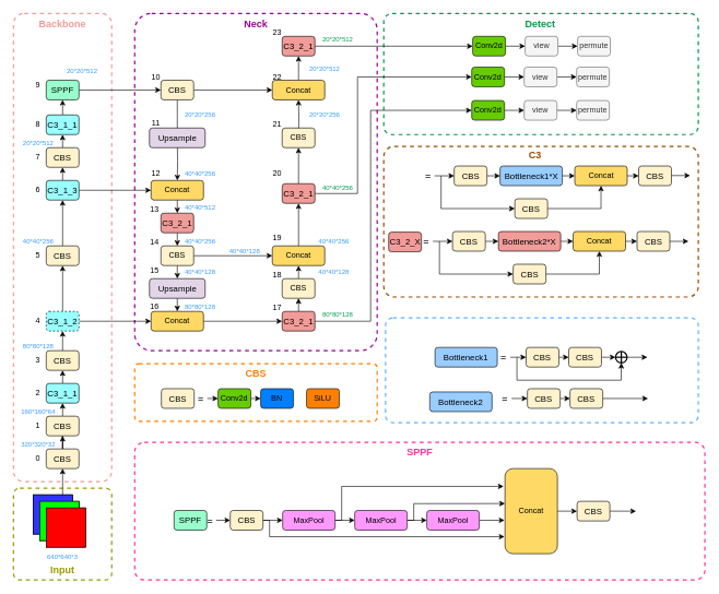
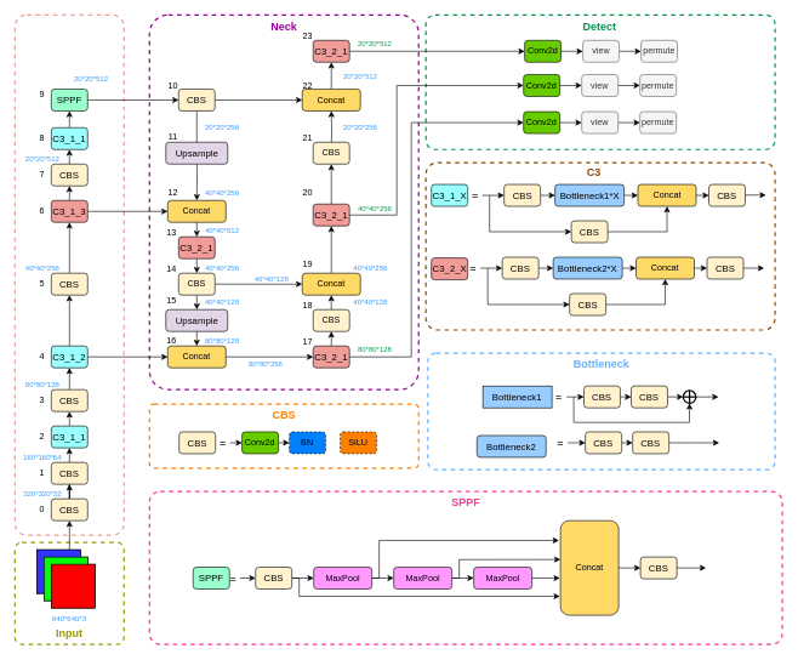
- <mxCell id="62" value="&lt;font size=&quot;1&quot; color=&quot;#f19c99&quot;&gt;&lt;b style=&quot;font-size: 15px;&quot;&gt;Backbone&lt;/b&gt;&lt;/font&gt;" style="text;html=1;strokeColor=none;fillColor=none;align=center;verticalAlign=middle;whiteSpace=wrap;rounded=0;shadow=0;dashed=1;" parent="1" vertex="1"><mxGeometry x="55" y="20" width="80" height="30" as="geometry" /></mxCell>
+ <mxCell id="141" value="C3_1_X" style="rounded=1;whiteSpace=wrap;html=1;fillColor=#99FFFF;strokeColor=#000000;fontSize=13;" parent="1" vertex="1"><mxGeometry x="592.5" y="253" width="50" height="30" as="geometry" /></mxCell>
- <mxCell id="43" value="C3_1_3" style="rounded=1;whiteSpace=wrap;html=1;fillColor=#99FFFF;strokeColor=#000000;fontSize=13;" parent="1" vertex="1"><mxGeometry x="70" y="275" width="50" height="30" as="geometry" /></mxCell>
+ <mxCell id="43" value="C3_1_3" style="rounded=1;whiteSpace=wrap;html=1;fillColor=#f19c99;strokeColor=#000000;fontSize=13;" parent="1" vertex="1"><mxGeometry x="70" y="275" width="50" height="30" as="geometry" /></mxCell>
- <mxCell id="160" value="Bottleneck2*X" style="rounded=1;whiteSpace=wrap;html=1;fillColor=#f19c99;strokeColor=#000000;fontSize=13;" parent="1" vertex="1"><mxGeometry x="760" y="353" width="95" height="30" as="geometry" /></mxCell>
+ <mxCell id="160" value="Bottleneck2*X" style="rounded=1;whiteSpace=wrap;html=1;fillColor=#99CCFF;strokeColor=#000000;fontSize=13;" parent="1" vertex="1"><mxGeometry x="760" y="353" width="95" height="30" as="geometry" /></mxCell>
- <mxCell id="40" value="C3_1_2" style="rounded=1;whiteSpace=wrap;html=1;fillColor=#99FFFF;strokeColor=#000000;fontSize=13;dashed=1;" parent="1" vertex="1"><mxGeometry x="70" y="475" width="50" height="30" as="geometry" /></mxCell>
+ <mxCell id="40" value="C3_1_2" style="rounded=1;whiteSpace=wrap;html=1;fillColor=#99FFFF;strokeColor=#000000;fontSize=13;" parent="1" vertex="1"><mxGeometry x="70" y="475" width="50" height="30" as="geometry" /></mxCell>
+ <mxCell id="110" value="&lt;font color=&quot;#3399ff&quot; style=&quot;font-size: 10px;&quot;&gt;80*80*256&lt;/font&gt;" style="text;html=1;strokeColor=none;fillColor=none;align=center;verticalAlign=middle;whiteSpace=wrap;rounded=0;shadow=0;dashed=1;fontColor=#F19C99;" parent="1" vertex="1"><mxGeometry x="335" y="485" width="60" height="30" as="geometry" /></mxCell>
+ <mxCell id="187" value="&lt;font color=&quot;#66b2ff&quot; style=&quot;font-size: 15px;&quot;&gt;&lt;b style=&quot;&quot;&gt;Bottleneck&lt;/b&gt;&lt;/font&gt;" style="text;html=1;strokeColor=none;fillColor=none;align=center;verticalAlign=middle;whiteSpace=wrap;rounded=0;shadow=0;dashed=1;" parent="1" vertex="1"><mxGeometry x="776.87" y="485" width="98.99" height="30" as="geometry" /></mxCell>
- <mxCell id="169" value="Bottleneck1" style="rounded=1;whiteSpace=wrap;html=1;fillColor=#99CCFF;strokeColor=#000000;fontSize=13;" parent="1" vertex="1"><mxGeometry x="663.25" y="530" width="95" height="30" as="geometry" /></mxCell>
+ <mxCell id="169" value="Bottleneck1" style="whiteSpace=wrap;html=1;fillColor=#99CCFF;strokeColor=#000000;fontSize=13;rounded=0;" parent="1" vertex="1"><mxGeometry x="663.25" y="530" width="95" height="30" as="geometry" /></mxCell>
- <mxCell id="139" value="&lt;font color=&quot;#000000&quot;&gt;BN&lt;/font&gt;" style="rounded=1;whiteSpace=wrap;html=1;fillColor=#007FFF;strokeColor=#000000;fontColor=#ffffff;" parent="1" vertex="1"><mxGeometry x="397.24" y="593" width="50" height="30" as="geometry" /></mxCell>
+ <mxCell id="139" value="&lt;font color=&quot;#000000&quot;&gt;BN&lt;/font&gt;" style="rounded=1;whiteSpace=wrap;html=1;fillColor=#007FFF;strokeColor=#000000;fontColor=#ffffff;dashed=1;" parent="1" vertex="1"><mxGeometry x="397.24" y="593" width="50" height="30" as="geometry" /></mxCell>
- <mxCell id="140" value="SiLU" style="rounded=1;whiteSpace=wrap;html=1;fillColor=#FF8000;strokeColor=#000000;" parent="1" vertex="1"><mxGeometry x="467.24" y="593" width="50" height="30" as="geometry" /></mxCell>
+ <mxCell id="140" value="SiLU" style="rounded=1;whiteSpace=wrap;html=1;fillColor=#FF8000;strokeColor=#000000;dashed=1;" parent="1" vertex="1"><mxGeometry x="467.24" y="593" width="50" height="30" as="geometry" /></mxCell>
